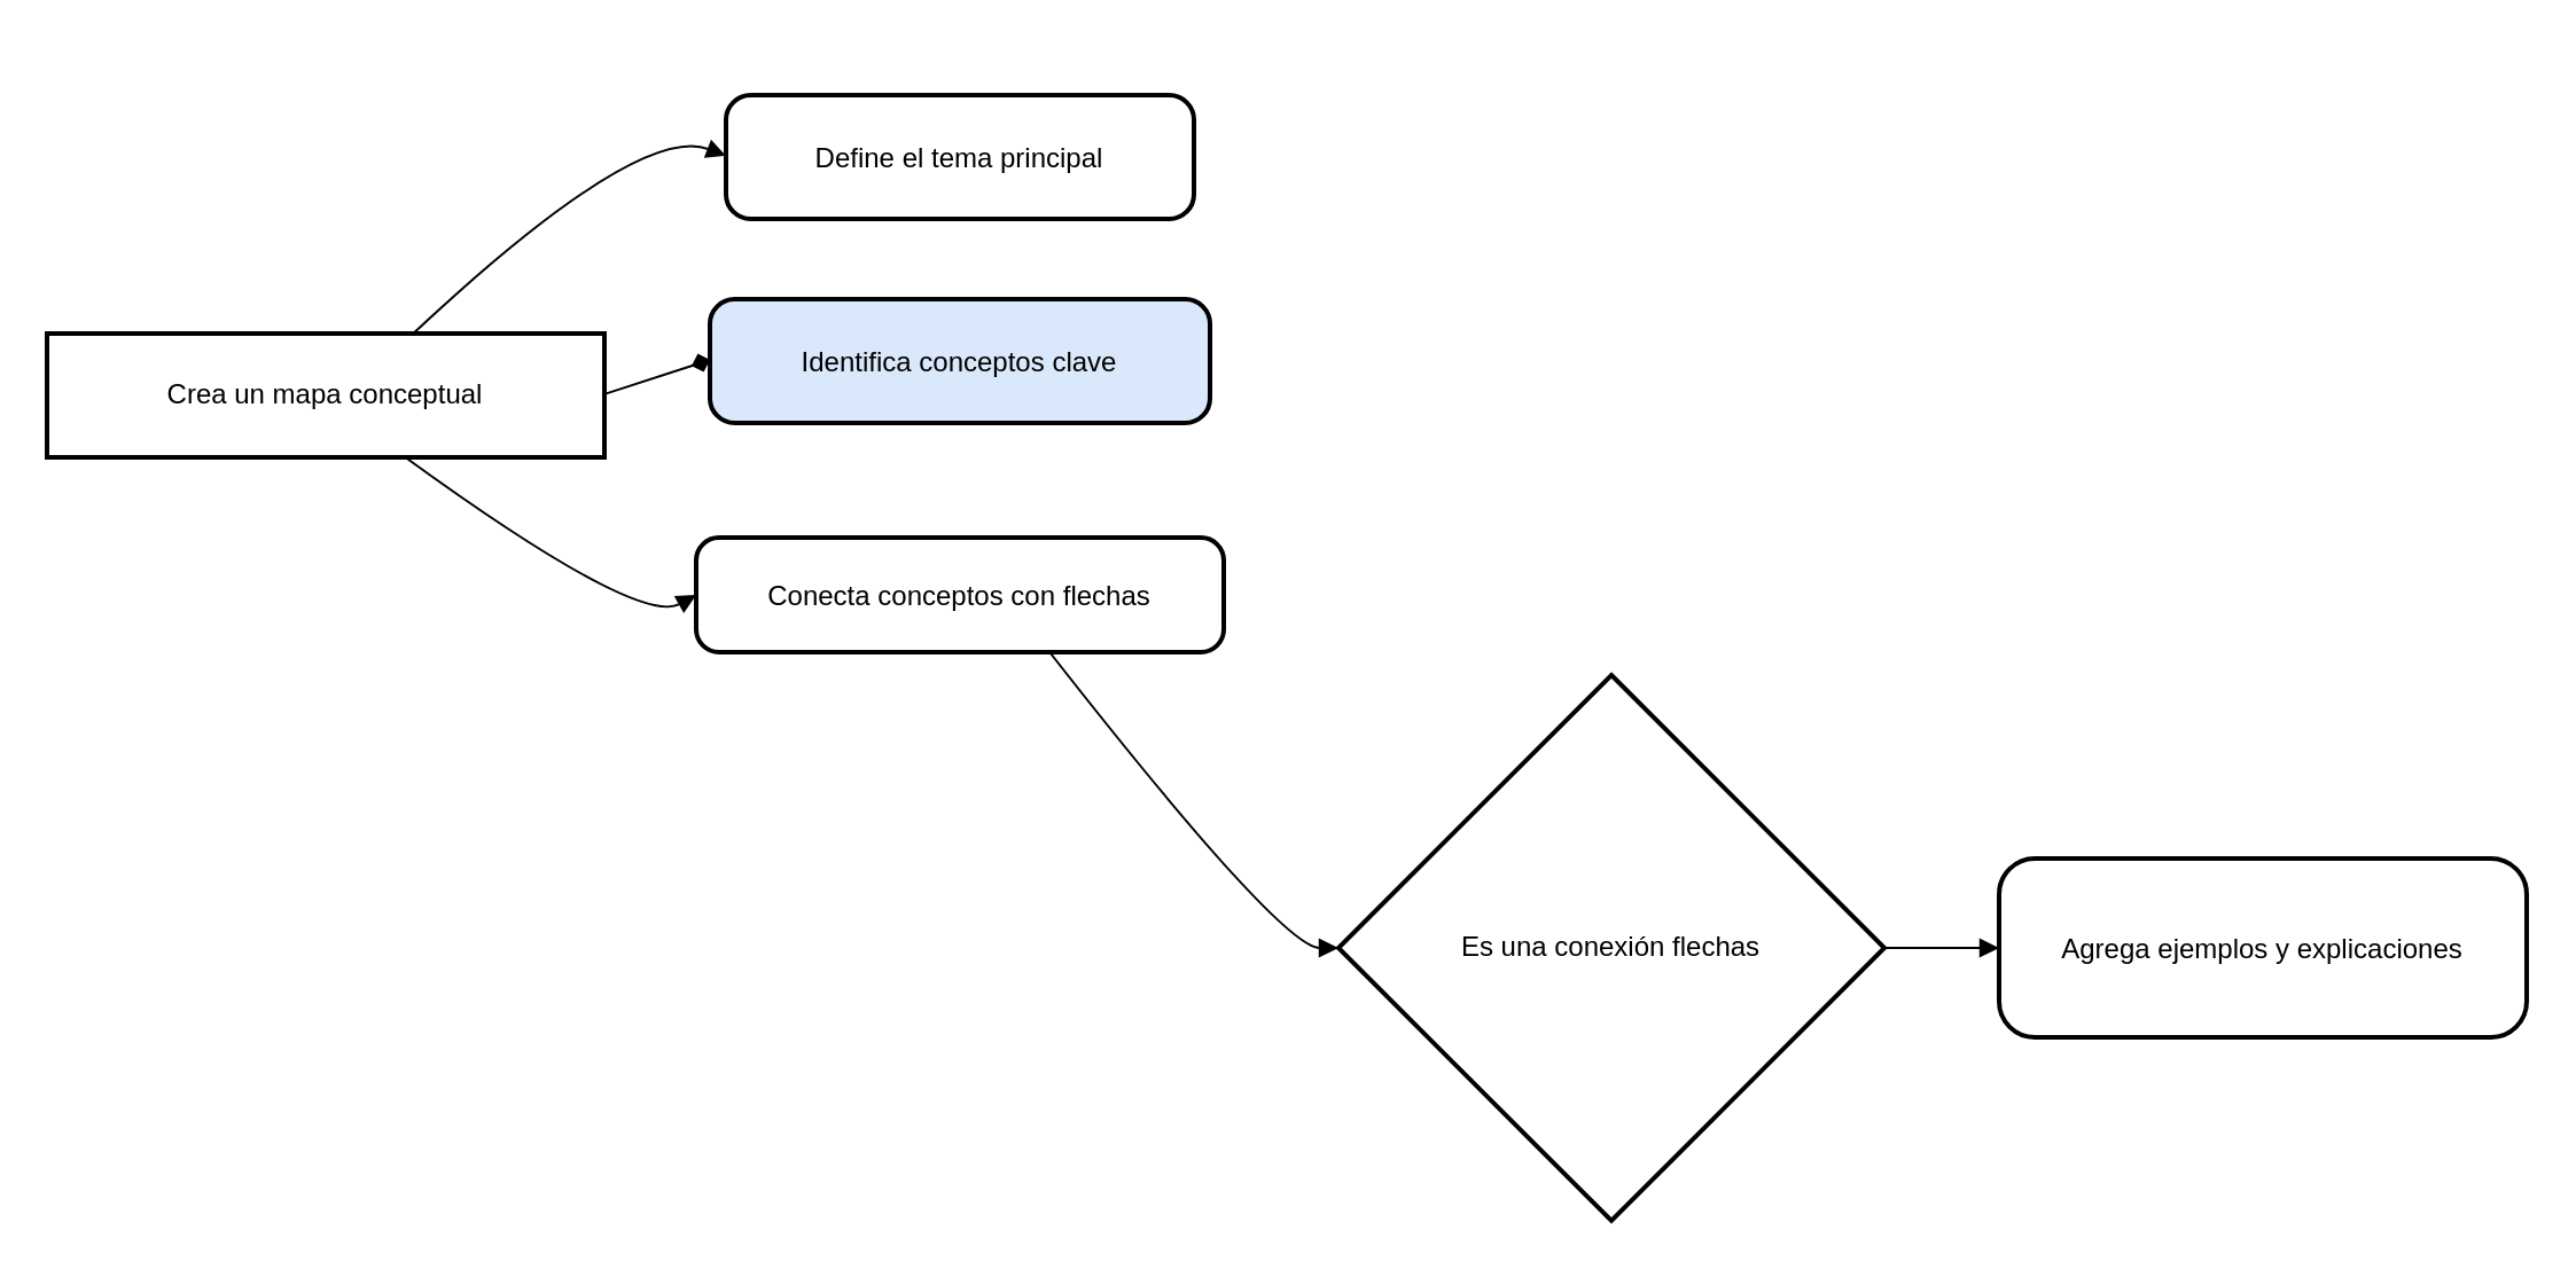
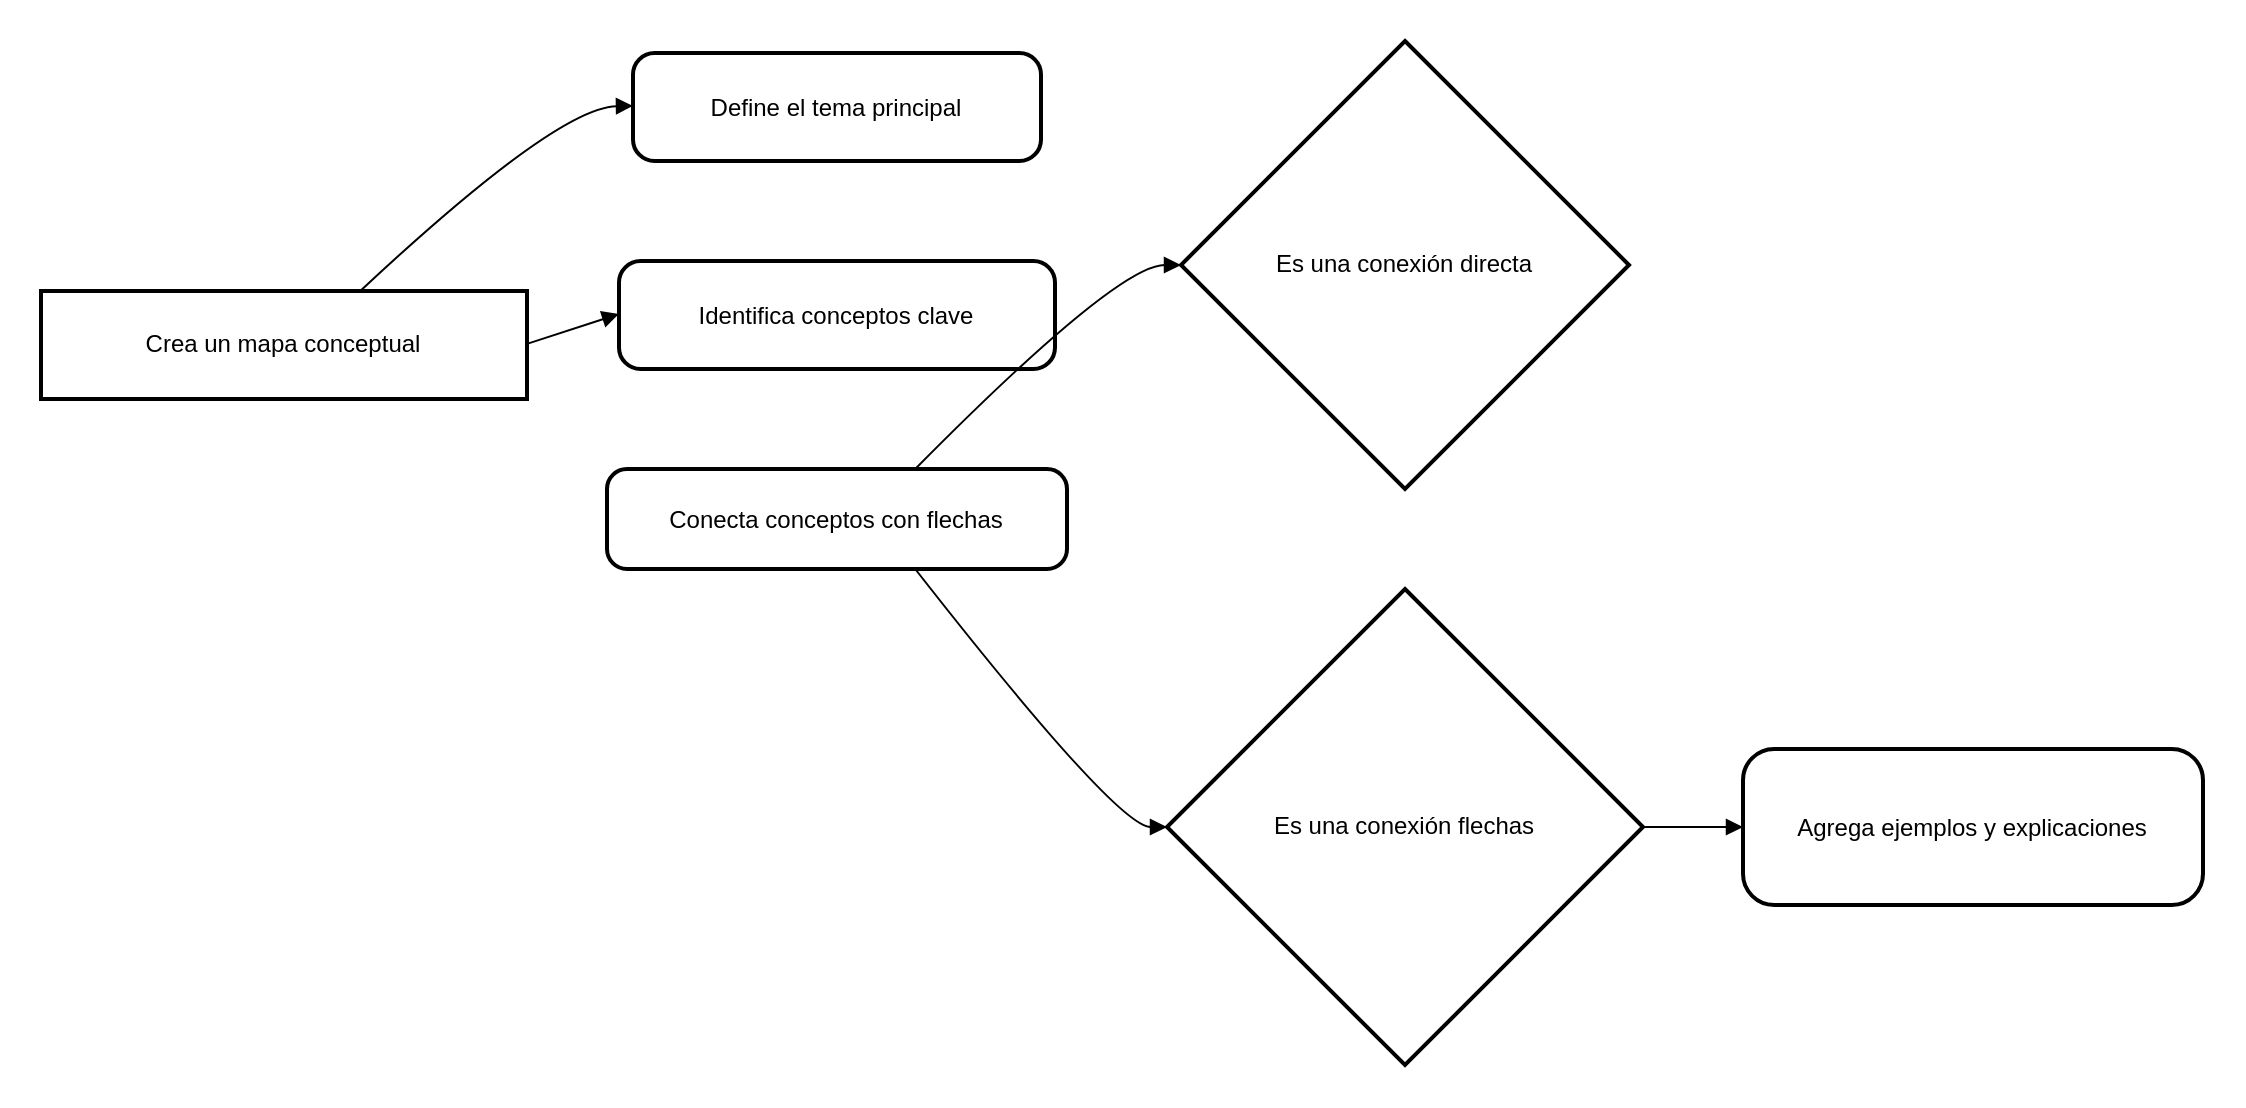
- <mxCell id="3" value="Define el tema principal" style="rounded=1;arcSize=20;strokeWidth=2" vertex="1" parent="1"><mxGeometry x="316" y="41" width="204" height="54" as="geometry" /></mxCell>
+ <mxCell id="3" value="Define el tema principal" style="rounded=1;arcSize=20;strokeWidth=2" vertex="1" parent="1"><mxGeometry x="316" y="26" width="204" height="54" as="geometry" /></mxCell>
+ <mxCell id="6" value="Es una conexión directa" style="rhombus;strokeWidth=2;whiteSpace=wrap;" vertex="1" parent="1"><mxGeometry x="590" y="20" width="224" height="224" as="geometry" /></mxCell>
- <mxCell id="4" value="Identifica conceptos clave" style="rounded=1;arcSize=20;strokeWidth=2;fillColor=#dae8fc;" vertex="1" parent="1"><mxGeometry x="309" y="130" width="218" height="54" as="geometry" /></mxCell>
+ <mxCell id="4" value="Identifica conceptos clave" style="rounded=1;arcSize=20;strokeWidth=2" vertex="1" parent="1"><mxGeometry x="309" y="130" width="218" height="54" as="geometry" /></mxCell>
- <mxCell id="10" value="" style="curved=1;startArrow=none;endArrow=diamond;exitX=1;exitY=0.49;entryX=0;entryY=0.49;" edge="1" parent="1" source="2" target="4"><mxGeometry relative="1" as="geometry"><Array as="points" /></mxGeometry></mxCell>
+ <mxCell id="10" value="" style="curved=1;startArrow=none;endArrow=block;exitX=1;exitY=0.49;entryX=0;entryY=0.49;" edge="1" parent="1" source="2" target="4"><mxGeometry relative="1" as="geometry"><Array as="points" /></mxGeometry></mxCell>
+ <mxCell id="12" value="" style="curved=1;startArrow=none;endArrow=block;exitX=0.67;exitY=0;entryX=0;entryY=0.5;" edge="1" parent="1" source="5" target="6"><mxGeometry relative="1" as="geometry"><Array as="points"><mxPoint x="558" y="132" /></Array></mxGeometry></mxCell>
- <mxCell id="11" value="" style="curved=1;startArrow=none;endArrow=block;exitX=0.64;exitY=0.99;entryX=0;entryY=0.5;" edge="1" parent="1" source="2" target="5"><mxGeometry relative="1" as="geometry"><Array as="points"><mxPoint x="278" y="273" /></Array></mxGeometry></mxCell>
